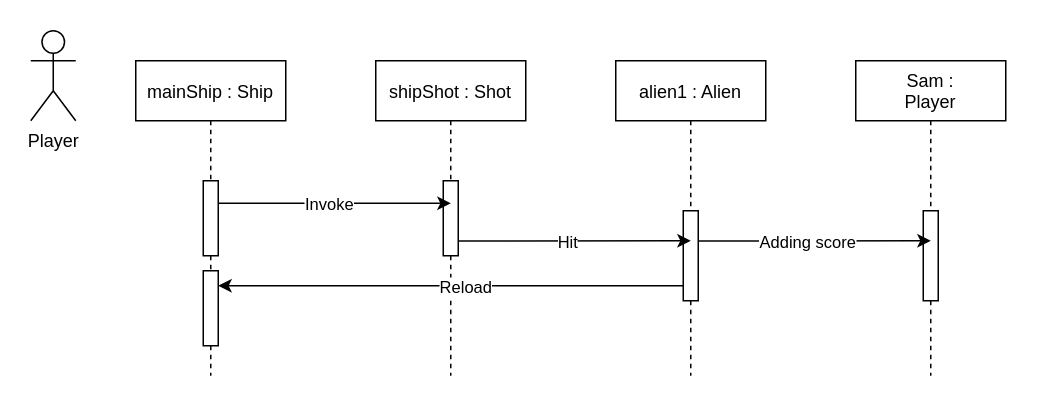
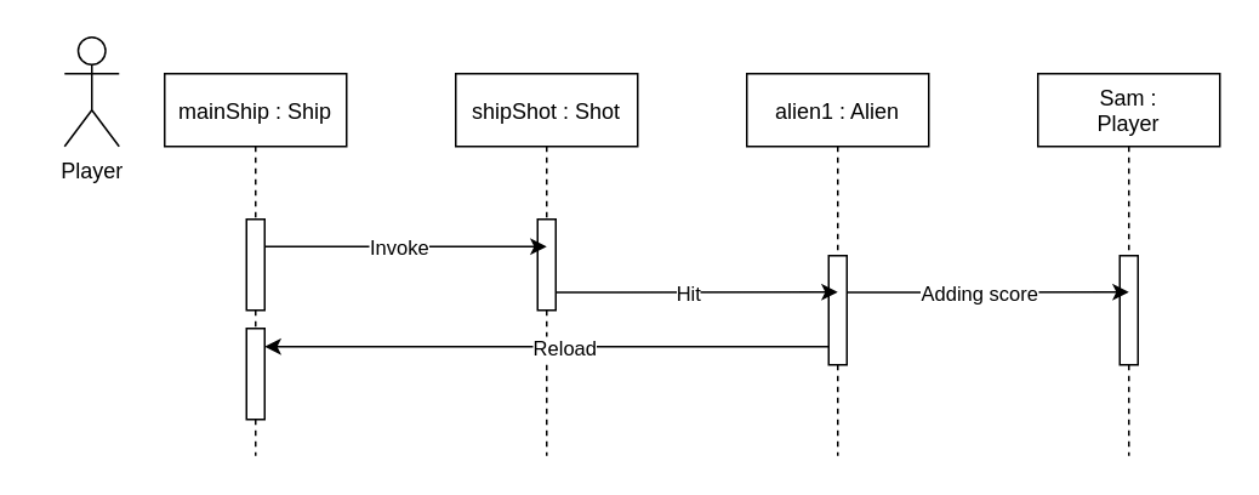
- <mxCell id="11" value="Player" style="shape=umlActor;verticalLabelPosition=bottom;verticalAlign=top;html=1;outlineConnect=0;" parent="1" vertex="1"><mxGeometry x="20" y="20" width="30" height="60" as="geometry" /></mxCell>
+ <mxCell id="11" value="Player" style="shape=umlActor;verticalLabelPosition=bottom;verticalAlign=top;html=1;outlineConnect=0;" parent="1" vertex="1"><mxGeometry x="35" y="20" width="30" height="60" as="geometry" /></mxCell>
